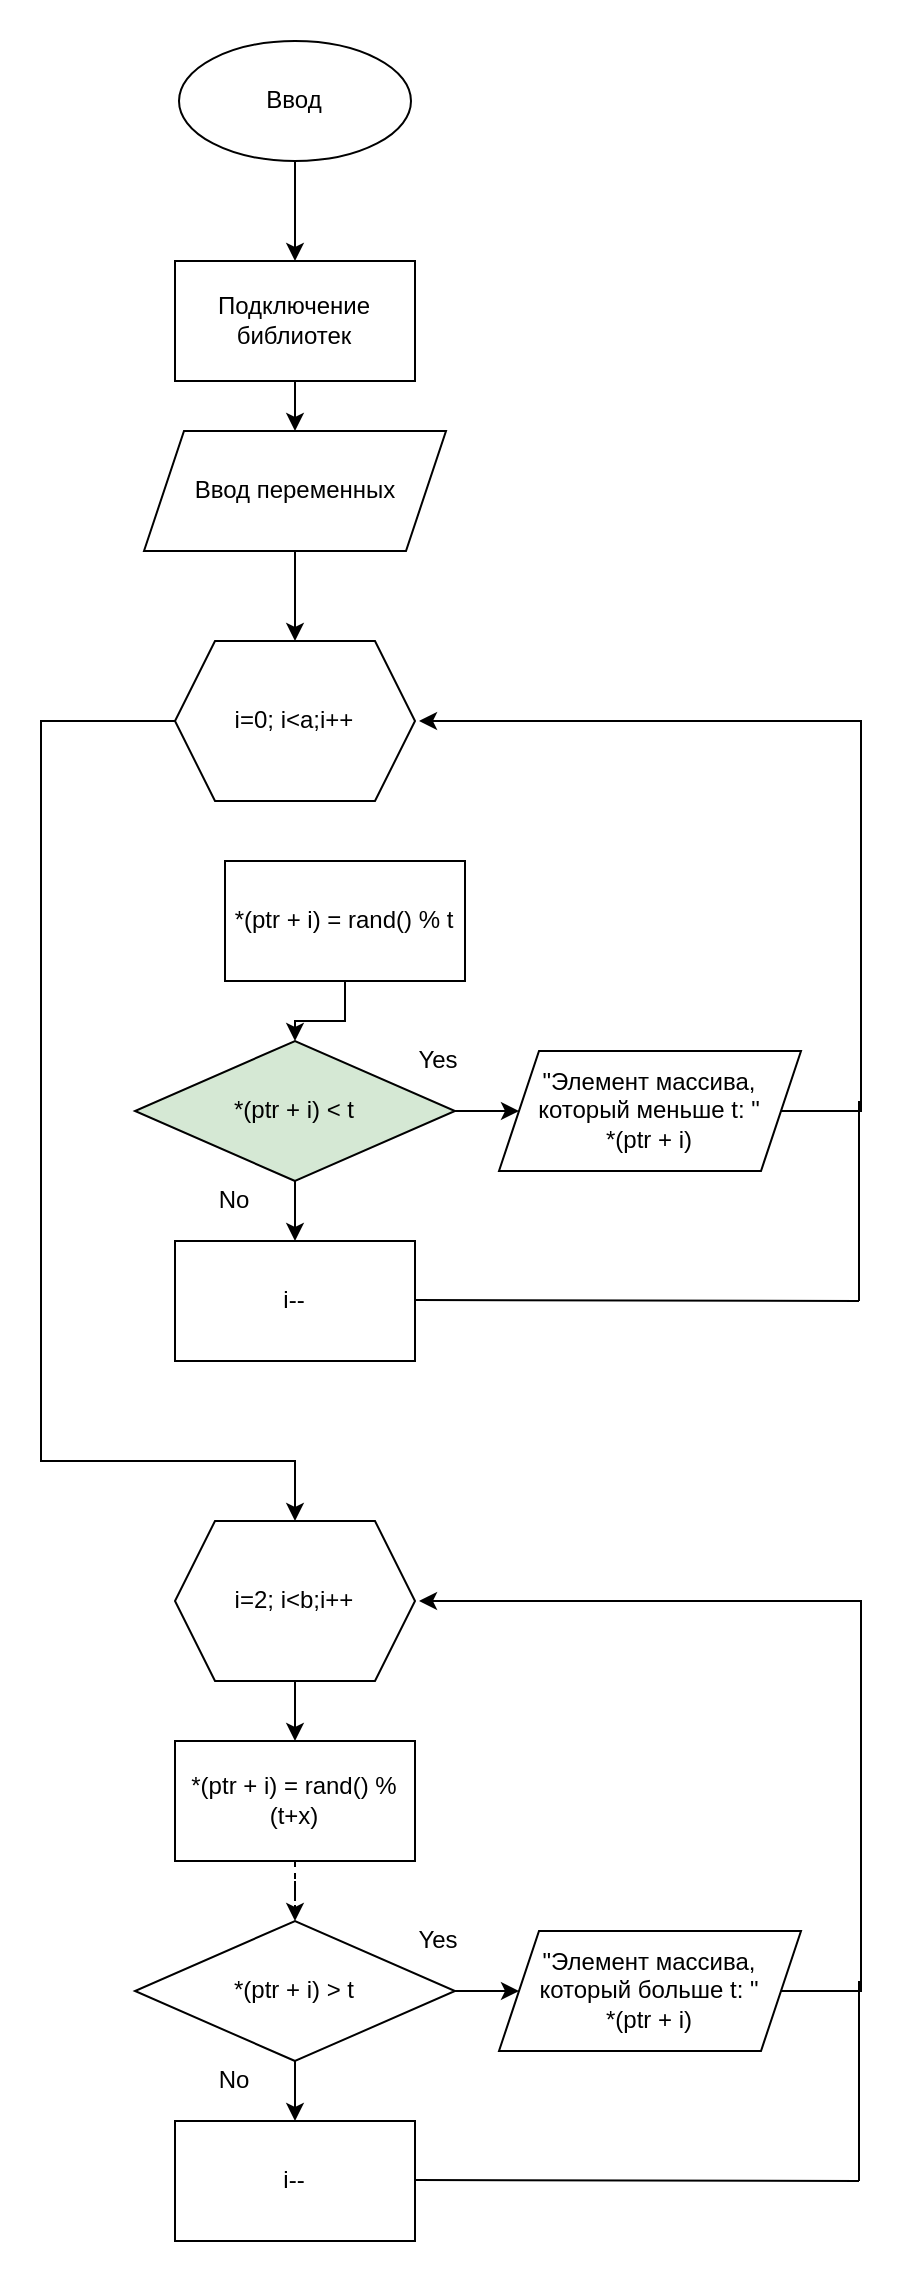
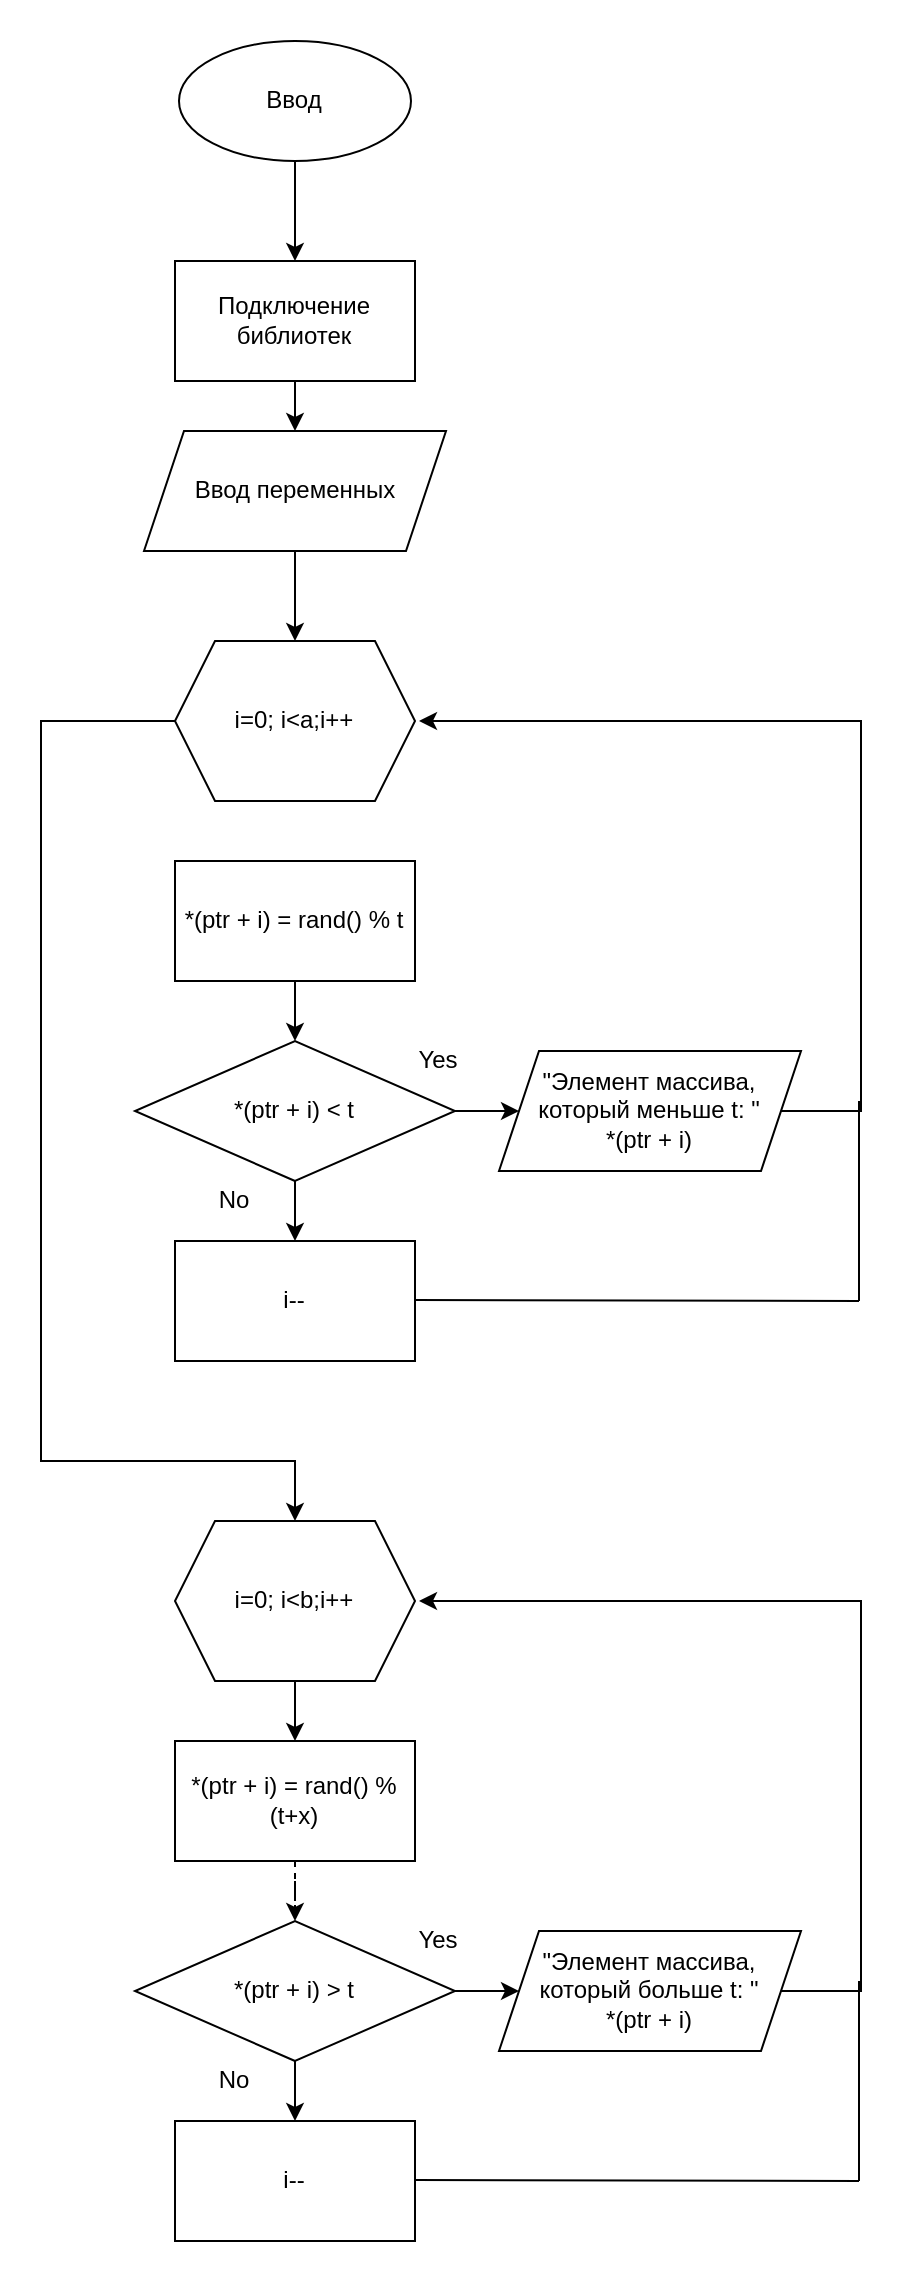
- <mxCell id="12" value="*(ptr + i) = rand() % t" style="rounded=0;whiteSpace=wrap;html=1;" vertex="1" parent="1"><mxGeometry x="112" y="430" width="120" height="60" as="geometry" /></mxCell>
+ <mxCell id="12" value="*(ptr + i) = rand() % t" style="rounded=0;whiteSpace=wrap;html=1;" vertex="1" parent="1"><mxGeometry x="87" y="430" width="120" height="60" as="geometry" /></mxCell>
- <mxCell id="15" value="*(ptr + i) &amp;lt; t" style="rhombus;whiteSpace=wrap;html=1;direction=west;fillColor=#d5e8d4;" vertex="1" parent="1"><mxGeometry x="67" y="520" width="160" height="70" as="geometry" /></mxCell>
+ <mxCell id="15" value="*(ptr + i) &amp;lt; t" style="rhombus;whiteSpace=wrap;html=1;direction=west;" vertex="1" parent="1"><mxGeometry x="67" y="520" width="160" height="70" as="geometry" /></mxCell>
- <mxCell id="24" value="i=2; i&amp;lt;b;i++" style="shape=hexagon;perimeter=hexagonPerimeter2;whiteSpace=wrap;html=1;fixedSize=1;" vertex="1" parent="1"><mxGeometry x="87" y="760" width="120" height="80" as="geometry" /></mxCell>
+ <mxCell id="24" value="i=0; i&amp;lt;b;i++" style="shape=hexagon;perimeter=hexagonPerimeter2;whiteSpace=wrap;html=1;fixedSize=1;" vertex="1" parent="1"><mxGeometry x="87" y="760" width="120" height="80" as="geometry" /></mxCell>
